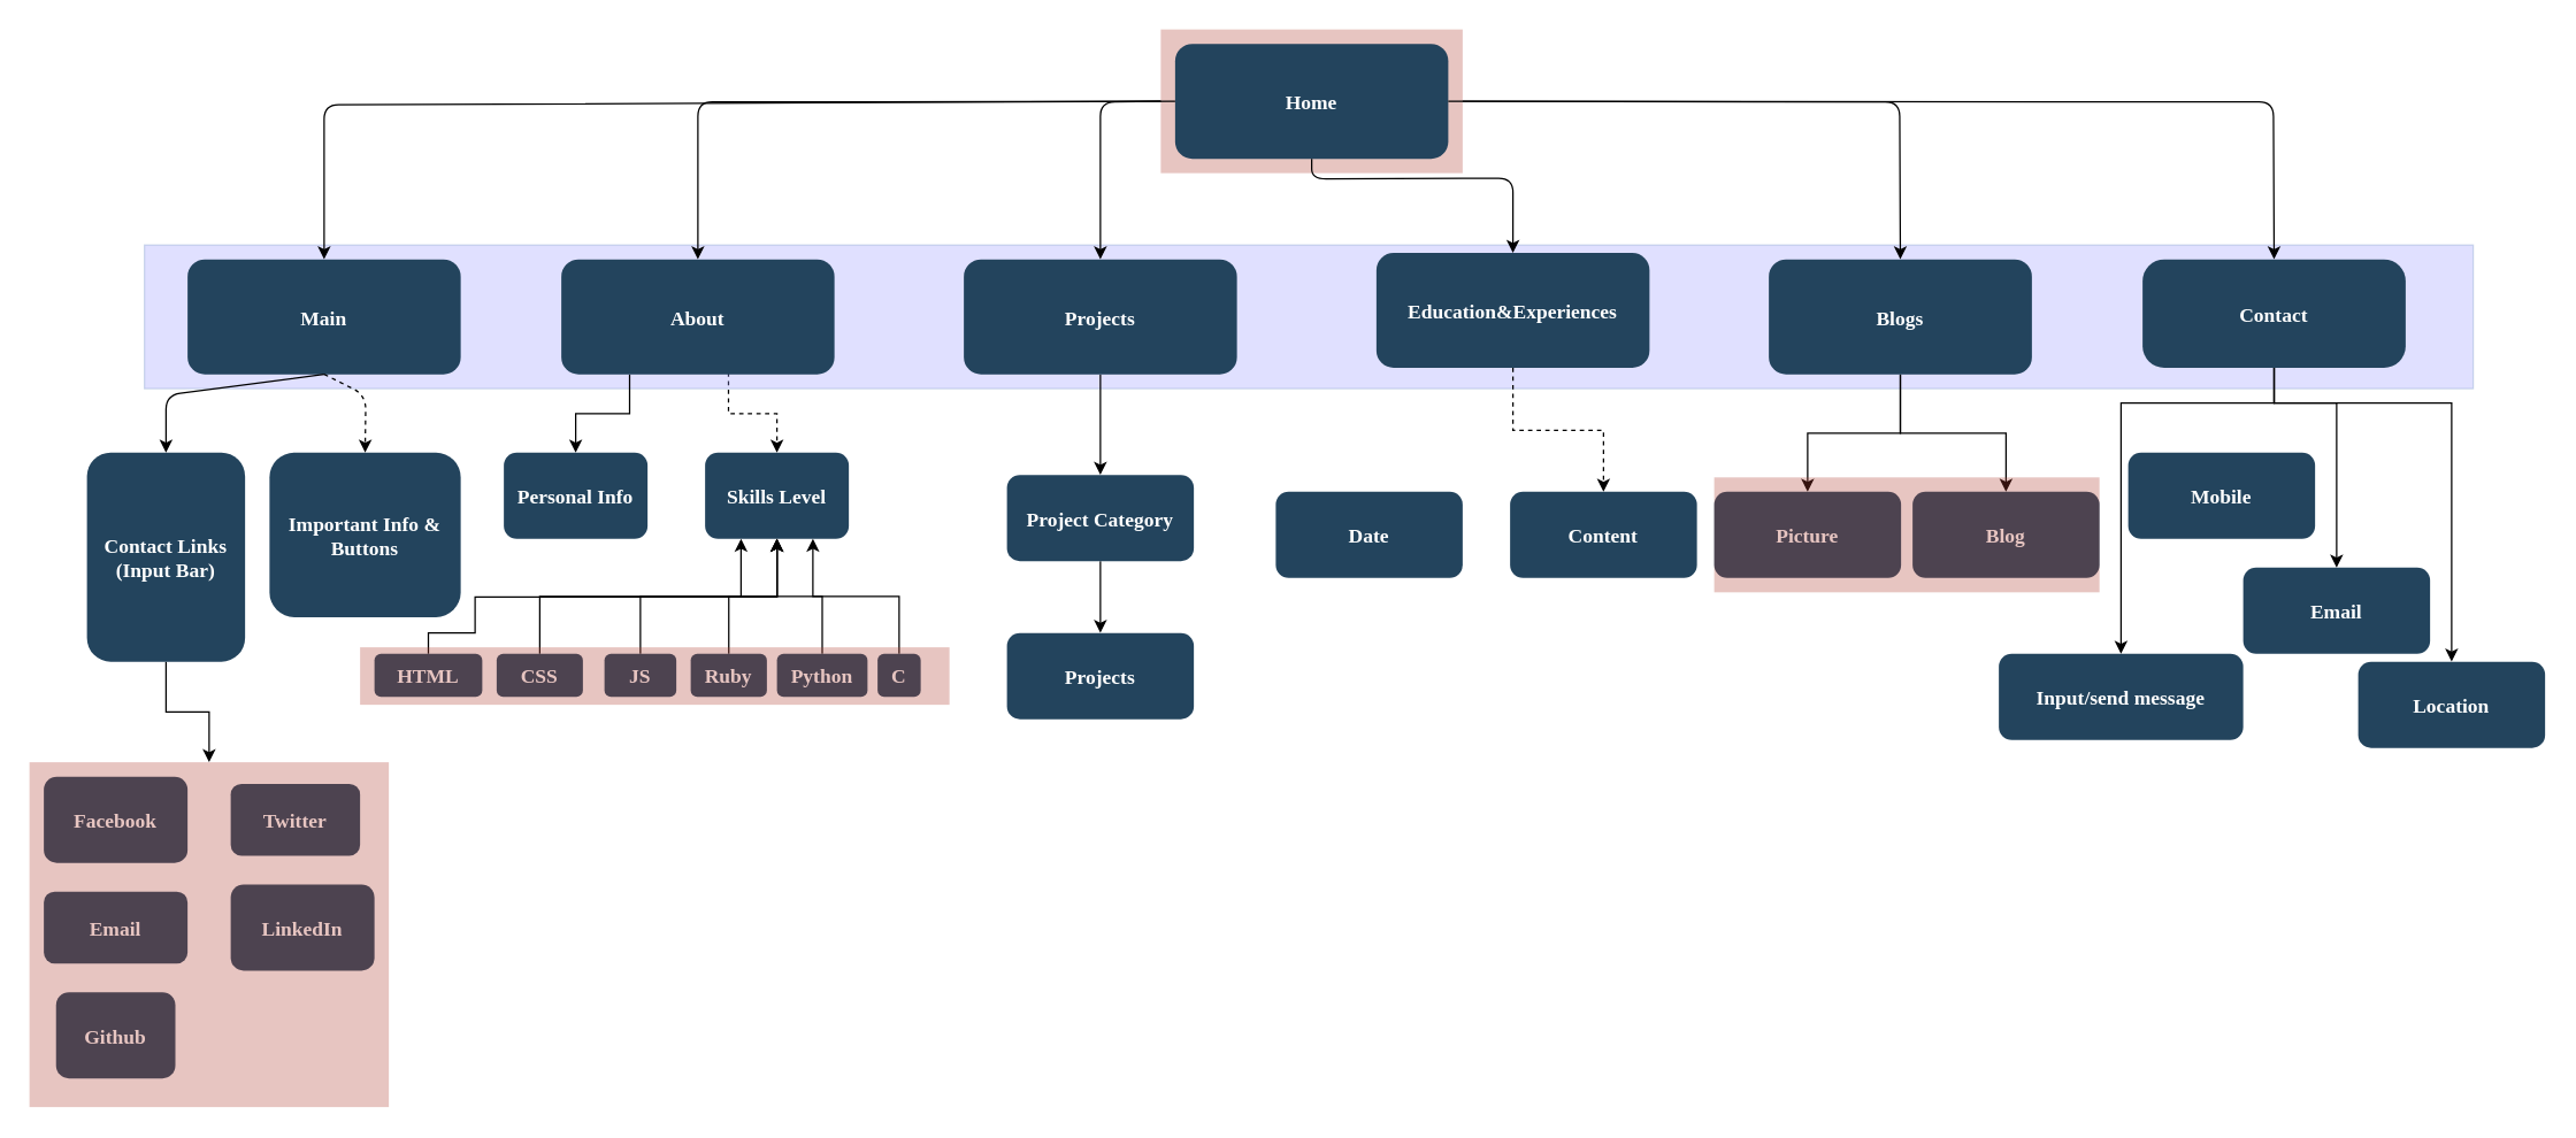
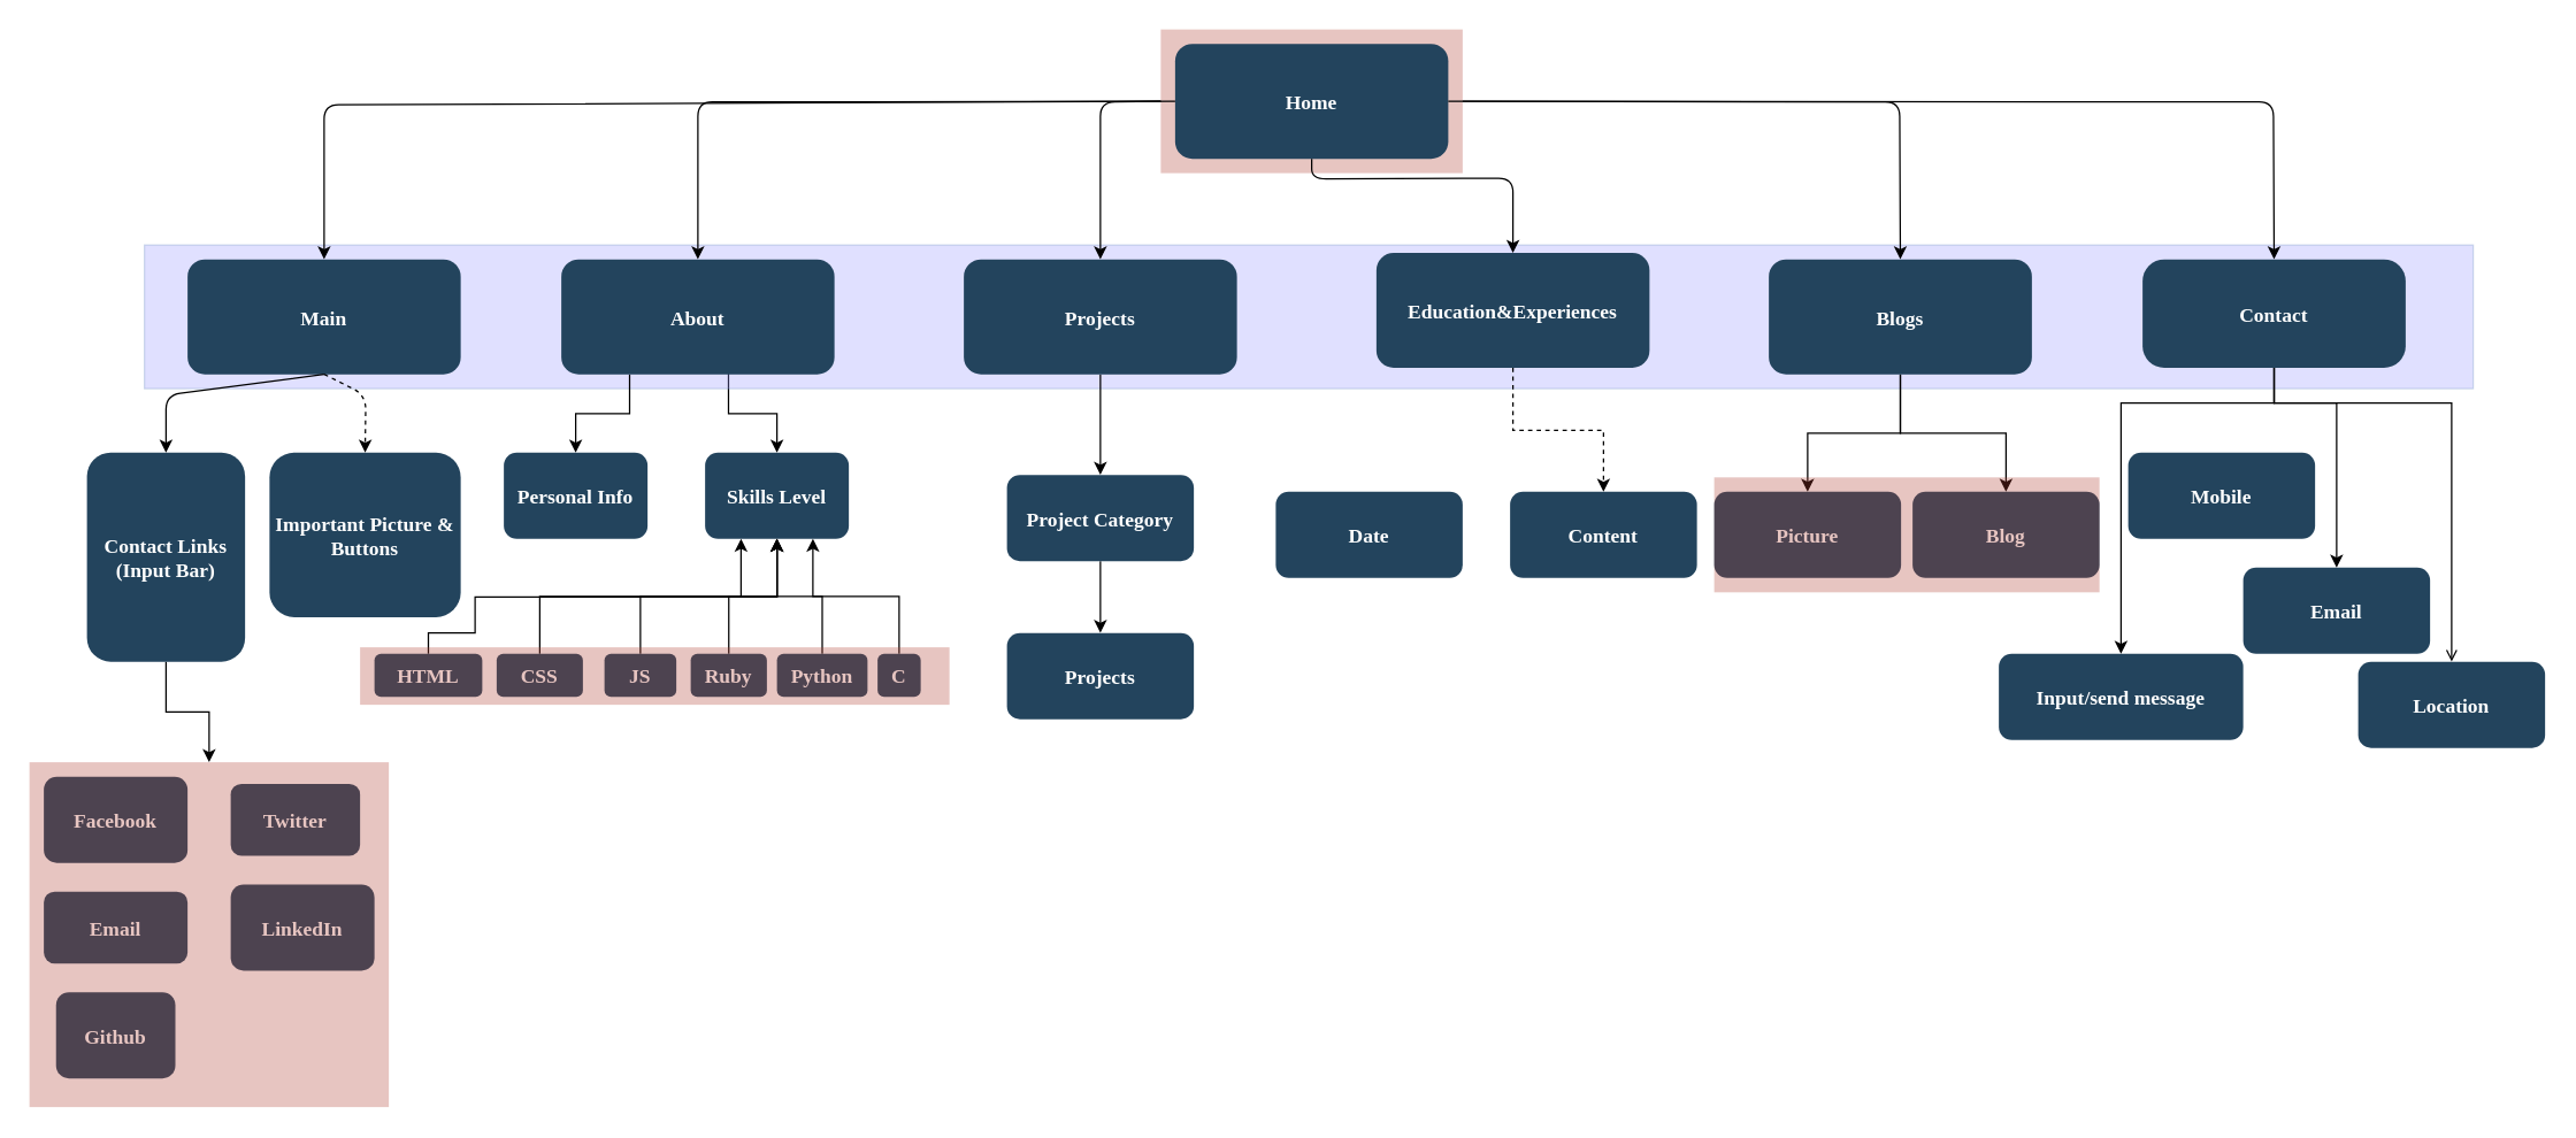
- <mxCell id="3" style="edgeStyle=orthogonalEdgeStyle;rounded=0;orthogonalLoop=1;jettySize=auto;html=1;exitX=0.612;exitY=0.984;exitDx=0;exitDy=0;entryX=0.5;entryY=0;entryDx=0;entryDy=0;exitPerimeter=0;dashed=1;" edge="1" parent="1" source="14" target="21"><mxGeometry relative="1" as="geometry" /></mxCell>
+ <mxCell id="3" style="edgeStyle=orthogonalEdgeStyle;rounded=0;orthogonalLoop=1;jettySize=auto;html=1;exitX=0.612;exitY=0.984;exitDx=0;exitDy=0;entryX=0.5;entryY=0;entryDx=0;entryDy=0;exitPerimeter=0;" edge="1" parent="1" source="14" target="21"><mxGeometry relative="1" as="geometry" /></mxCell>
- <mxCell id="15" value="Important Info &amp; &#10;Buttons" style="rounded=1;fillColor=#23445D;gradientColor=none;strokeColor=none;fontColor=#FFFFFF;fontStyle=1;fontFamily=Tahoma;fontSize=14" parent="1" vertex="1"><mxGeometry x="187" y="314.5" width="133" height="114.5" as="geometry" /></mxCell>
+ <mxCell id="15" value="Important Picture &amp; &#10;Buttons" style="rounded=1;fillColor=#23445D;gradientColor=none;strokeColor=none;fontColor=#FFFFFF;fontStyle=1;fontFamily=Tahoma;fontSize=14" parent="1" vertex="1"><mxGeometry x="187" y="314.5" width="133" height="114.5" as="geometry" /></mxCell>
- <mxCell id="44" style="edgeStyle=orthogonalEdgeStyle;rounded=0;orthogonalLoop=1;jettySize=auto;html=1;exitX=0.5;exitY=1;exitDx=0;exitDy=0;entryX=0.5;entryY=0;entryDx=0;entryDy=0;" edge="1" parent="1" source="46" target="41"><mxGeometry relative="1" as="geometry"><Array as="points"><mxPoint x="1582" y="280" /><mxPoint x="1705" y="280" /></Array></mxGeometry></mxCell>
+ <mxCell id="44" style="edgeStyle=orthogonalEdgeStyle;rounded=0;orthogonalLoop=1;jettySize=auto;html=1;exitX=0.5;exitY=1;exitDx=0;exitDy=0;entryX=0.5;entryY=0;entryDx=0;entryDy=0;endArrow=open;" edge="1" parent="1" source="46" target="41"><mxGeometry relative="1" as="geometry"><Array as="points"><mxPoint x="1582" y="280" /><mxPoint x="1705" y="280" /></Array></mxGeometry></mxCell>
